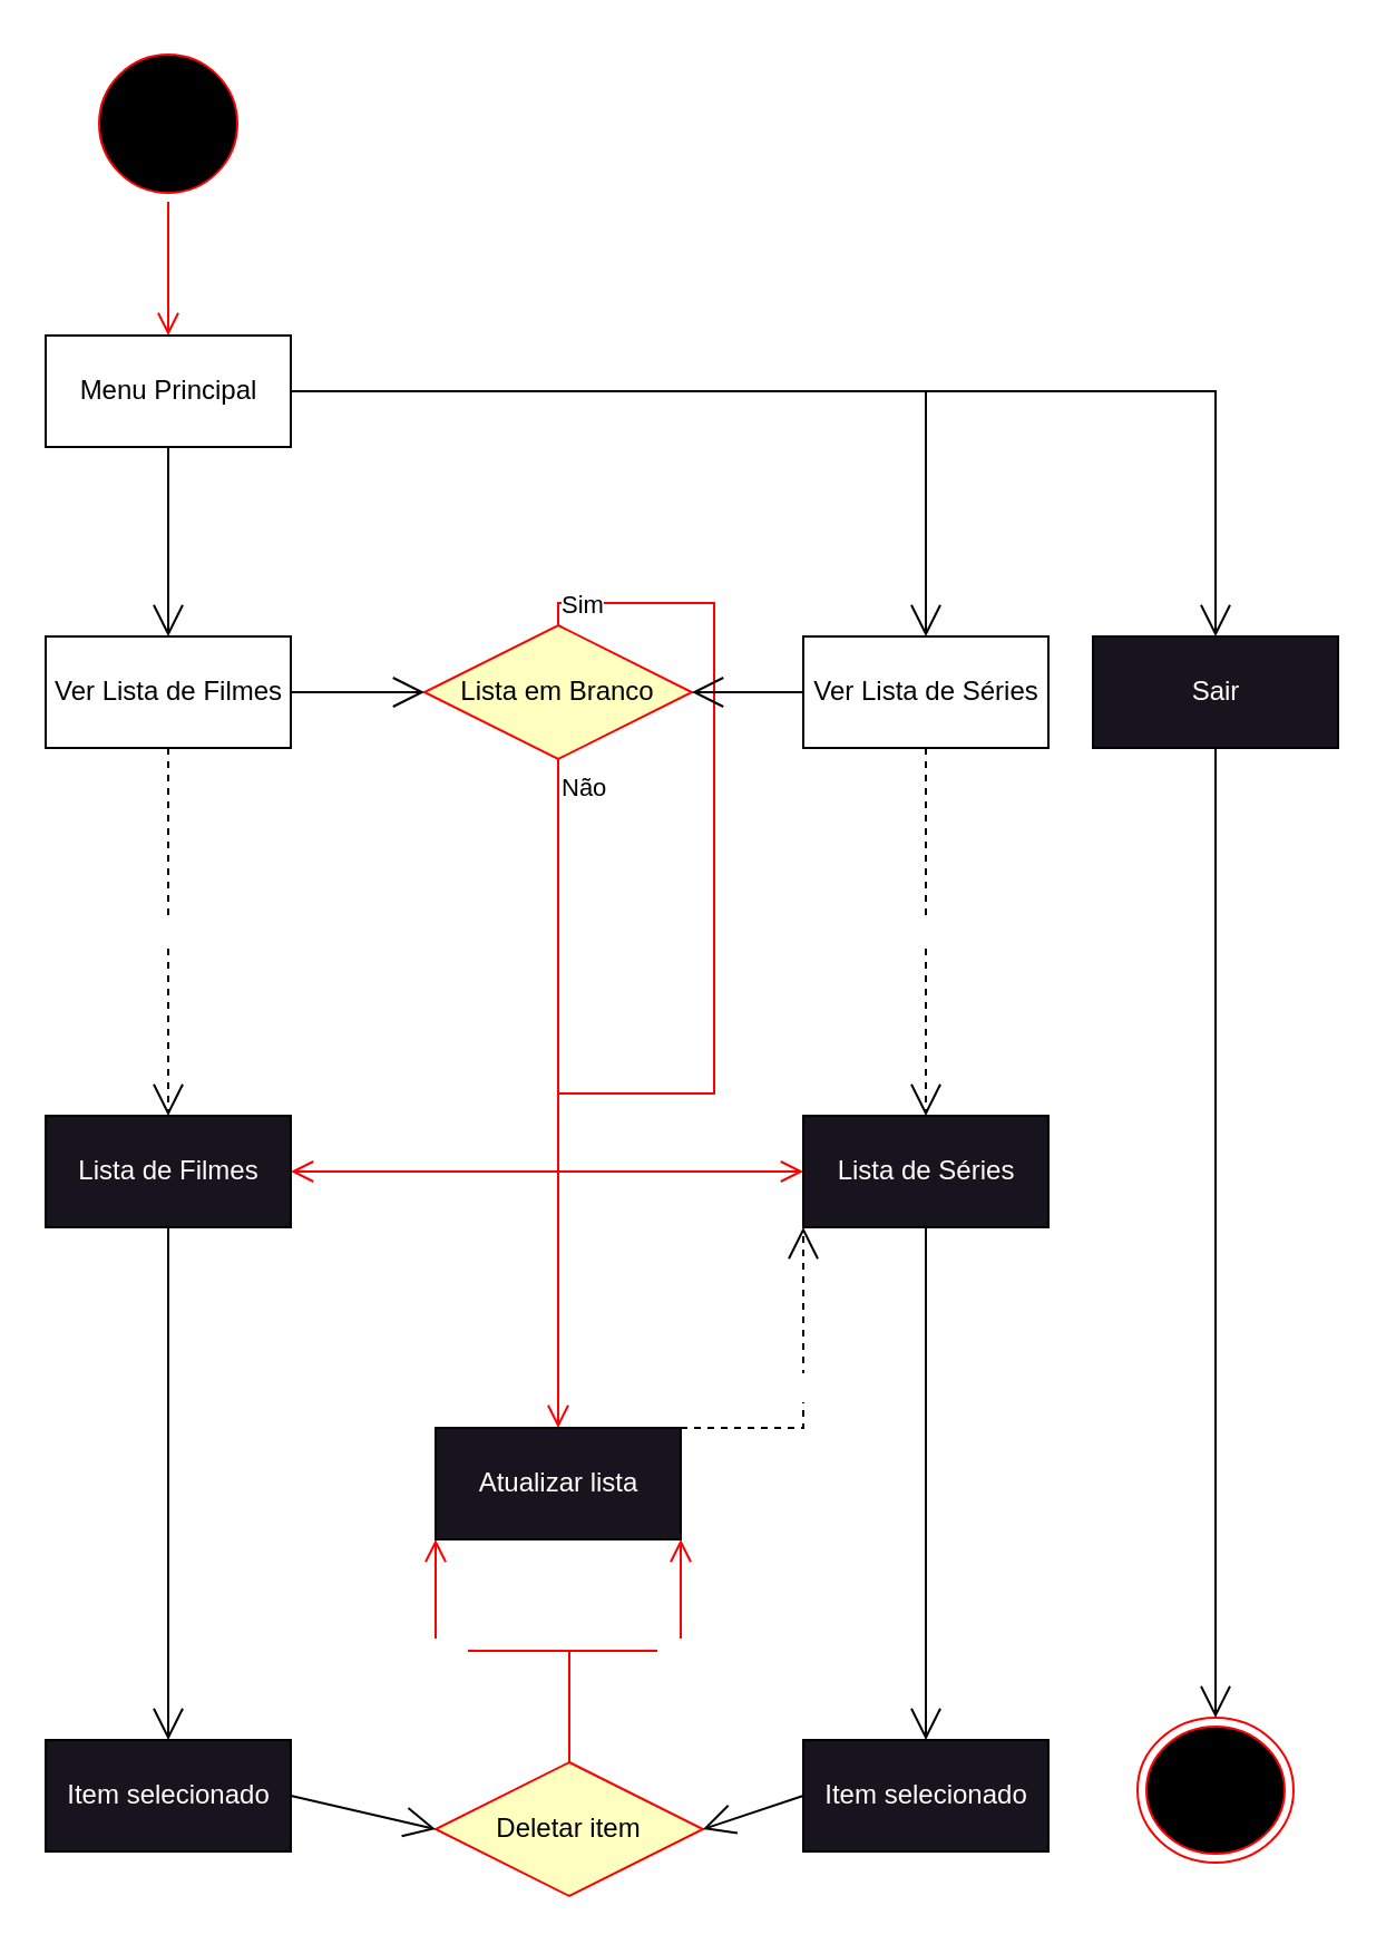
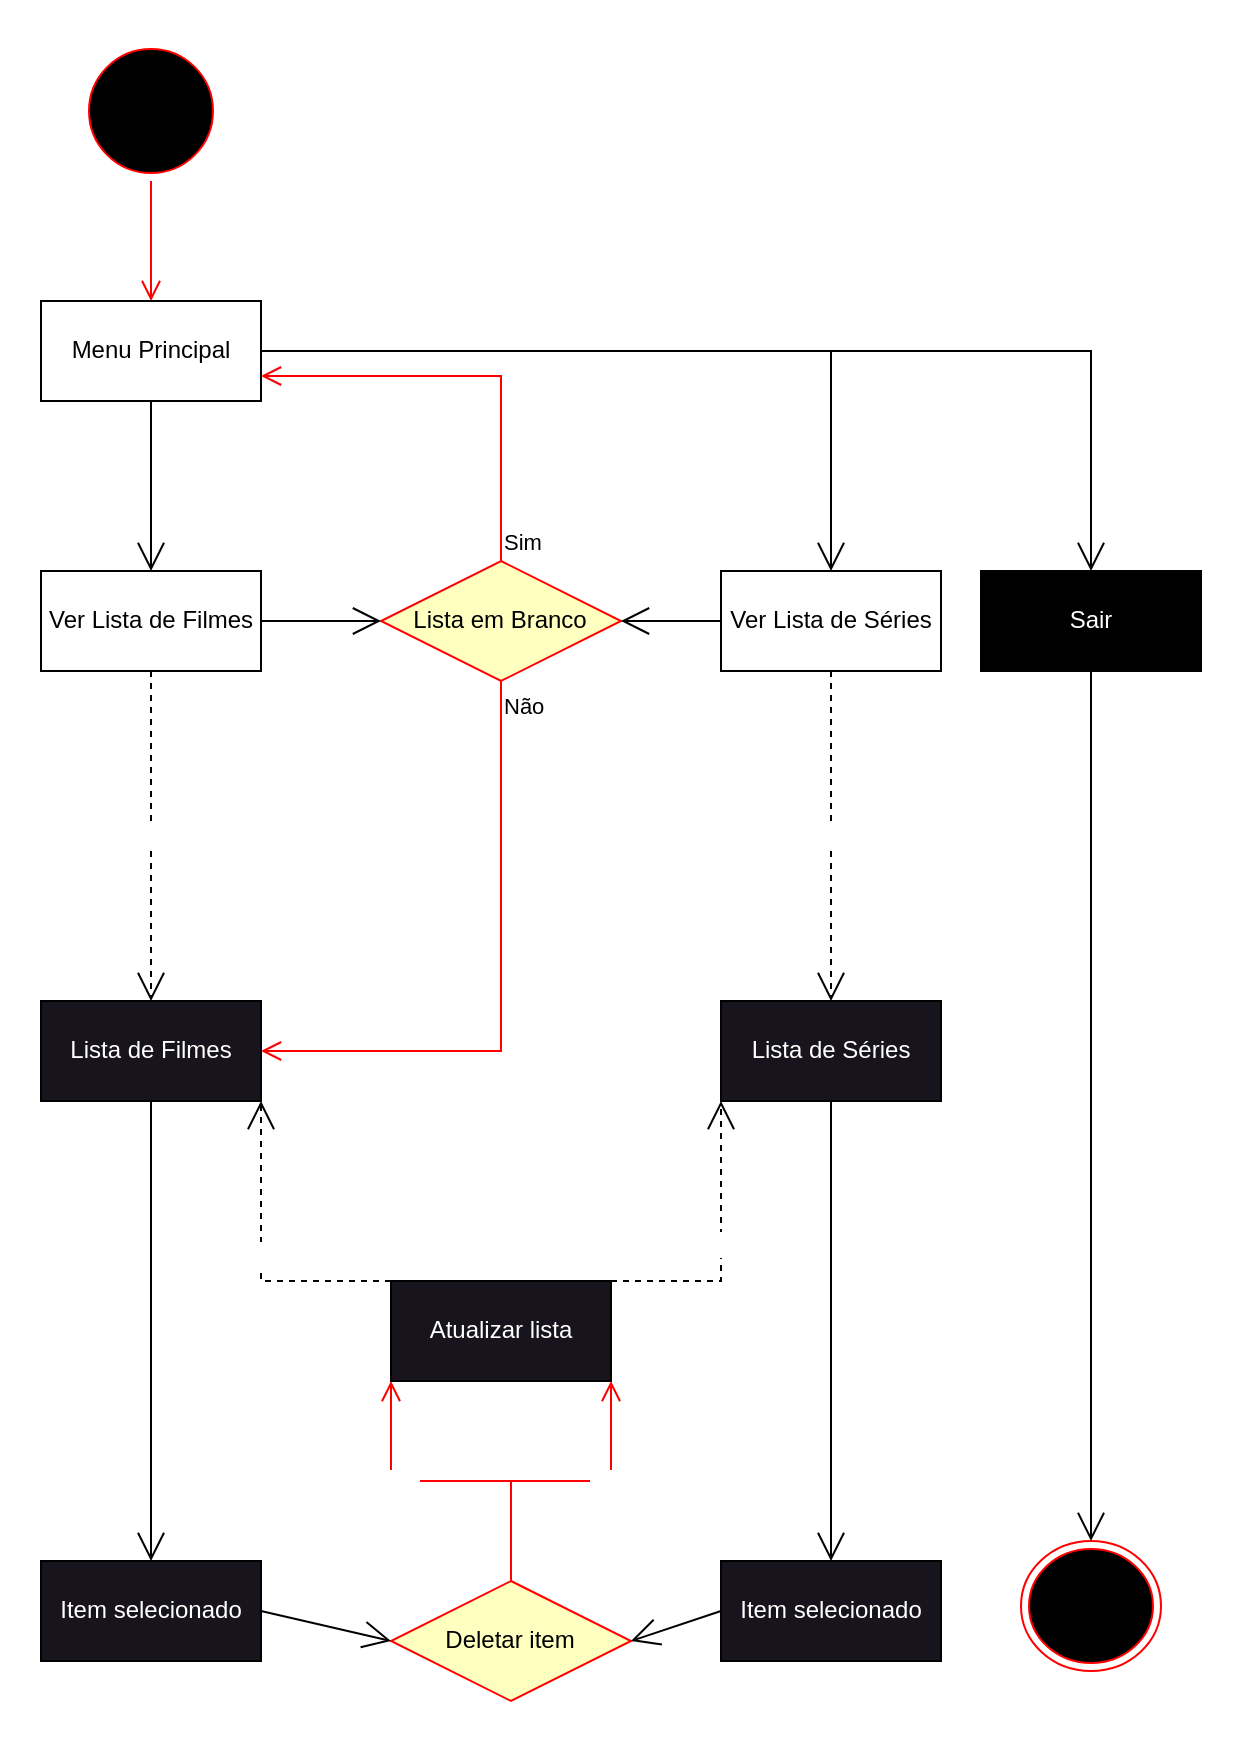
- <mxCell id="19" value="Sair" style="html=1;fontColor=#ffffff;fillColor=#18141d;" vertex="1" parent="1"><mxGeometry x="490" y="285" width="110" height="50" as="geometry" /></mxCell>
+ <mxCell id="19" value="Sair" style="html=1;fontColor=#ffffff;fillColor=#000000;" vertex="1" parent="1"><mxGeometry x="490" y="285" width="110" height="50" as="geometry" /></mxCell>
- <mxCell id="10" value="Sim" style="edgeStyle=orthogonalEdgeStyle;html=1;align=left;verticalAlign=bottom;endArrow=open;endSize=8;strokeColor=#ff0000;rounded=0;exitX=0.5;exitY=0;exitDx=0;exitDy=0;" edge="1" source="9" parent="1" target="34"><mxGeometry x="-1" relative="1" as="geometry"><mxPoint x="300" y="390" as="targetPoint" /></mxGeometry></mxCell>
+ <mxCell id="10" value="Sim" style="edgeStyle=orthogonalEdgeStyle;html=1;align=left;verticalAlign=bottom;endArrow=open;endSize=8;strokeColor=#ff0000;rounded=0;entryX=1;entryY=0.75;entryDx=0;entryDy=0;exitX=0.5;exitY=0;exitDx=0;exitDy=0;" edge="1" source="9" parent="1" target="4"><mxGeometry x="-1" relative="1" as="geometry"><mxPoint x="300" y="390" as="targetPoint" /></mxGeometry></mxCell>
- <mxCell id="18" value="Não" style="edgeStyle=orthogonalEdgeStyle;html=1;align=left;verticalAlign=top;endArrow=open;endSize=8;strokeColor=#ff0000;rounded=0;entryX=0;entryY=0.5;entryDx=0;entryDy=0;exitX=0.5;exitY=1;exitDx=0;exitDy=0;" edge="1" parent="1" source="9" target="15"><mxGeometry x="-1" relative="1" as="geometry"><mxPoint x="350" y="545" as="targetPoint" /><mxPoint x="406" y="400" as="sourcePoint" /></mxGeometry></mxCell>
+ <mxCell id="35" value="&lt;div&gt;Retorna&lt;/div&gt;" style="endArrow=open;endSize=12;dashed=1;html=1;rounded=0;fontColor=#FFFFFF;exitX=0;exitY=0;exitDx=0;exitDy=0;entryX=1;entryY=1;entryDx=0;entryDy=0;" edge="1" parent="1" source="34" target="14"><mxGeometry x="0.006" width="160" relative="1" as="geometry"><mxPoint x="180" y="600" as="sourcePoint" /><mxPoint x="340" y="600" as="targetPoint" /><Array as="points"><mxPoint x="130" y="640" /></Array><mxPoint as="offset" /></mxGeometry></mxCell>
